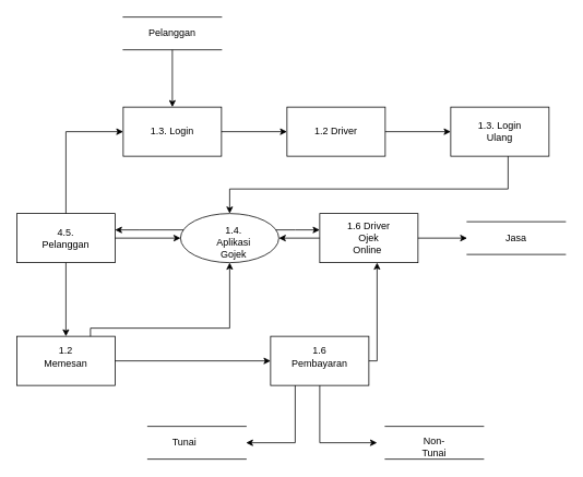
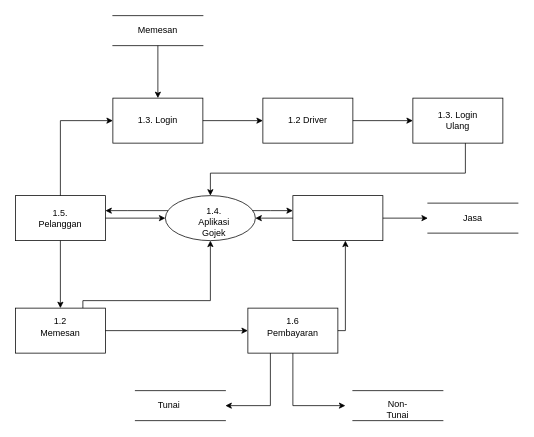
- <mxCell id="41" value="Pelanggan" style="text;html=1;strokeColor=none;fillColor=none;align=center;verticalAlign=middle;whiteSpace=wrap;rounded=0;" parent="1" vertex="1"><mxGeometry x="180" y="25" width="60" height="30" as="geometry" /></mxCell>
+ <mxCell id="41" value="Memesan" style="text;html=1;strokeColor=none;fillColor=none;align=center;verticalAlign=middle;whiteSpace=wrap;rounded=0;" parent="1" vertex="1"><mxGeometry x="180" y="25" width="60" height="30" as="geometry" /></mxCell>
- <mxCell id="35" value="4.5. Pelanggan" style="text;html=1;strokeColor=none;fillColor=none;align=center;verticalAlign=middle;whiteSpace=wrap;rounded=0;" parent="1" vertex="1"><mxGeometry x="50" y="275" width="60" height="30" as="geometry" /></mxCell>
+ <mxCell id="35" value="1.5. Pelanggan" style="text;html=1;strokeColor=none;fillColor=none;align=center;verticalAlign=middle;whiteSpace=wrap;rounded=0;" parent="1" vertex="1"><mxGeometry x="50" y="275" width="60" height="30" as="geometry" /></mxCell>
- <mxCell id="33" value="1.6 Driver Ojek Online&amp;nbsp;" style="text;html=1;strokeColor=none;fillColor=none;align=center;verticalAlign=middle;whiteSpace=wrap;rounded=0;" parent="1" vertex="1"><mxGeometry x="420" y="275" width="60" height="30" as="geometry" /></mxCell>
